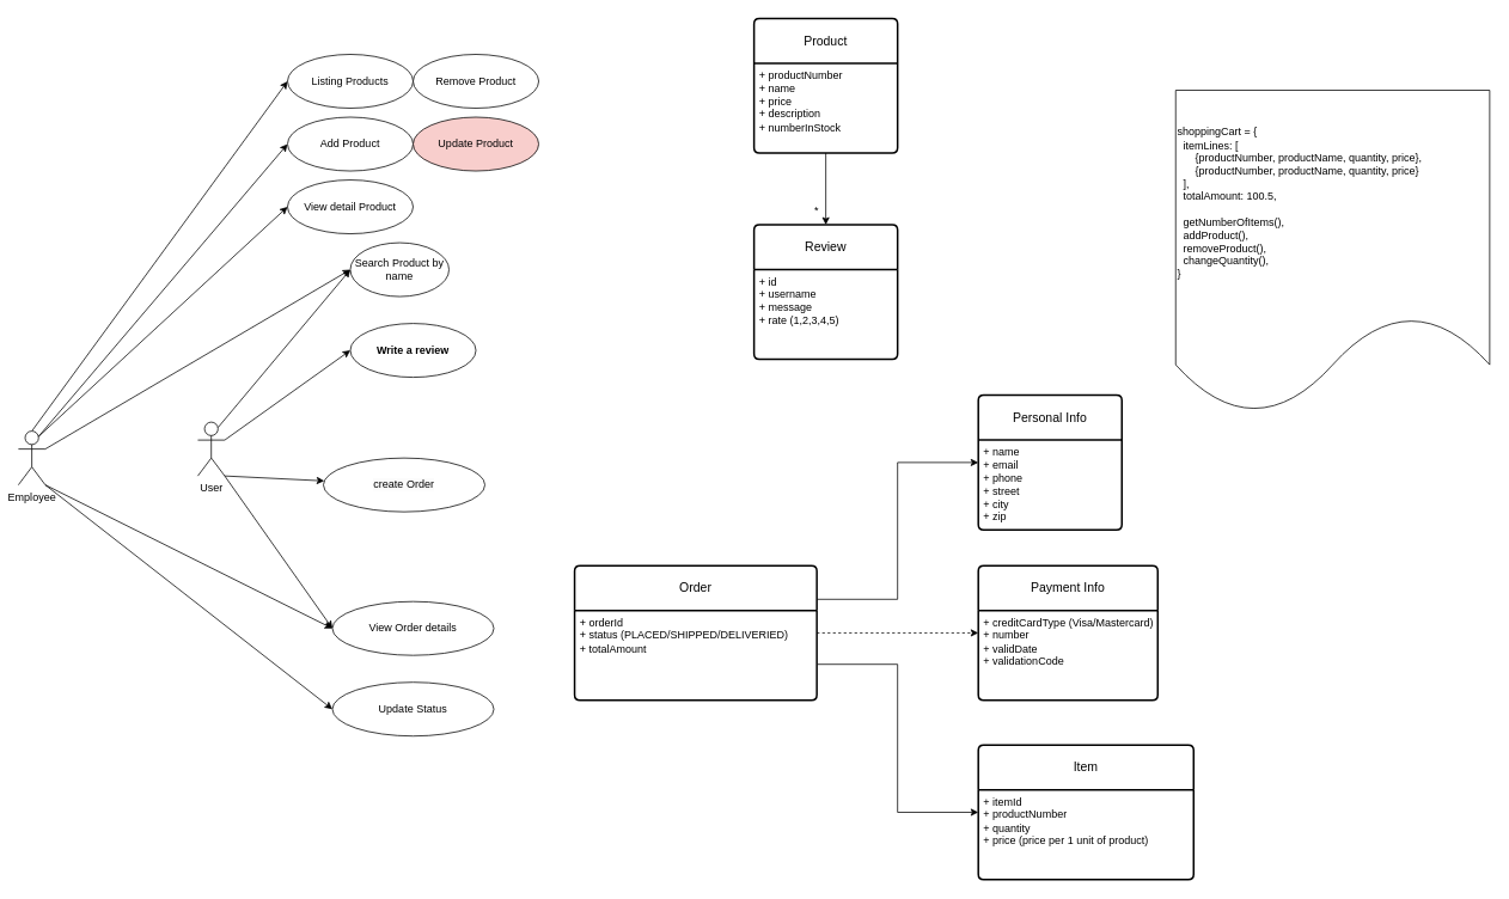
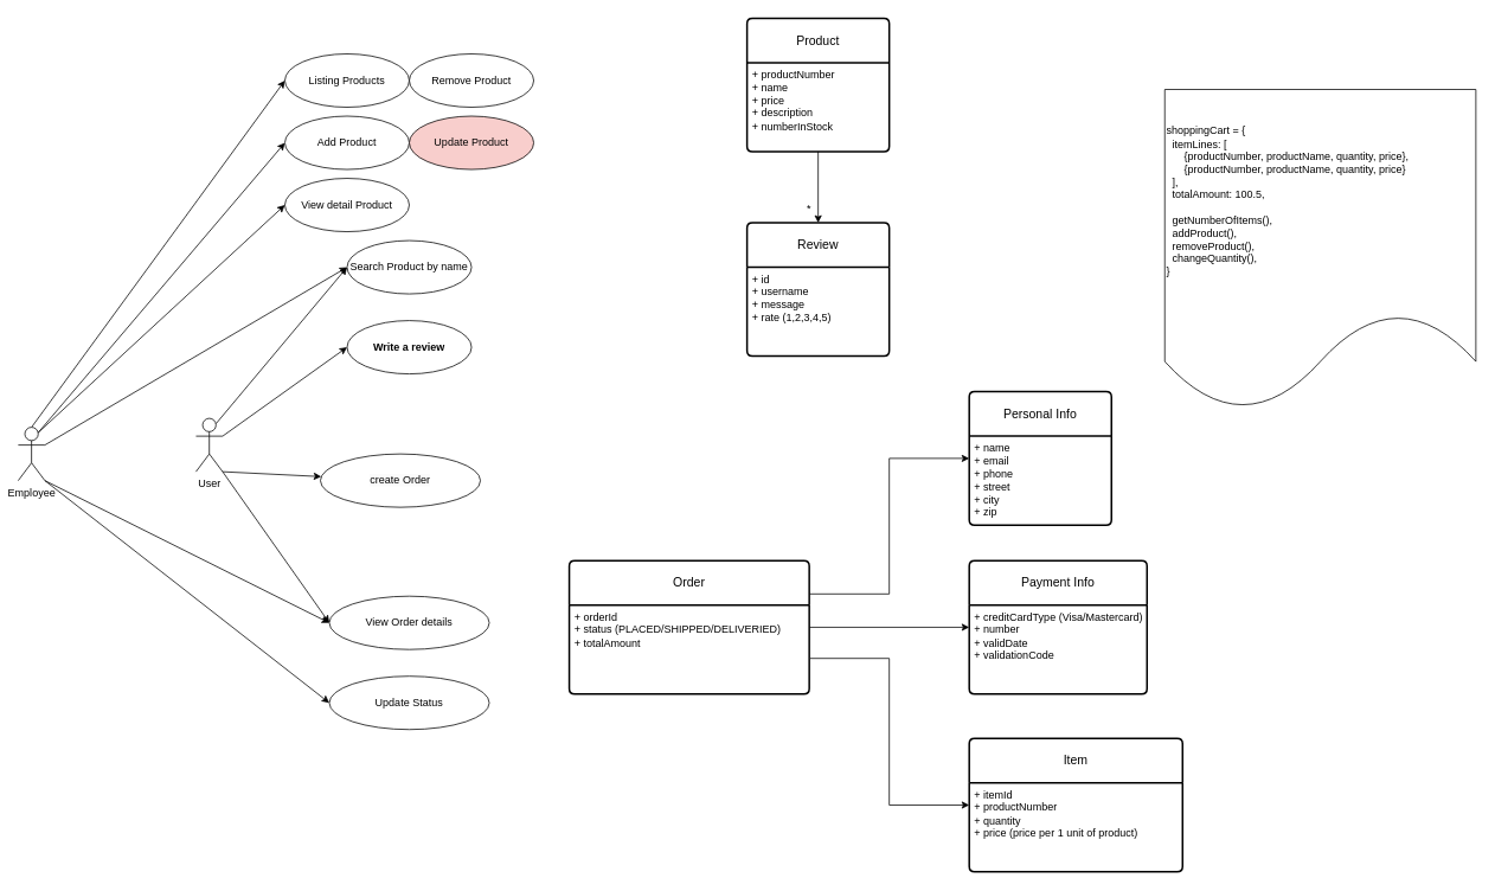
- <mxCell id="25" value="Search Product by name" style="ellipse;whiteSpace=wrap;html=1;" parent="1" vertex="1"><mxGeometry x="390" y="270" width="110" height="60" as="geometry" /></mxCell>
+ <mxCell id="25" value="Search Product by name" style="ellipse;whiteSpace=wrap;html=1;" parent="1" vertex="1"><mxGeometry x="390" y="270" width="140" height="60" as="geometry" /></mxCell>
- <mxCell id="35" style="edgeStyle=orthogonalEdgeStyle;rounded=0;orthogonalLoop=1;jettySize=auto;html=1;exitX=1;exitY=0.25;exitDx=0;exitDy=0;entryX=0;entryY=0.25;entryDx=0;entryDy=0;dashed=1;" parent="1" source="28" target="32" edge="1"><mxGeometry relative="1" as="geometry" /></mxCell>
+ <mxCell id="35" style="edgeStyle=orthogonalEdgeStyle;rounded=0;orthogonalLoop=1;jettySize=auto;html=1;exitX=1;exitY=0.25;exitDx=0;exitDy=0;entryX=0;entryY=0.25;entryDx=0;entryDy=0;" parent="1" source="28" target="32" edge="1"><mxGeometry relative="1" as="geometry" /></mxCell>
